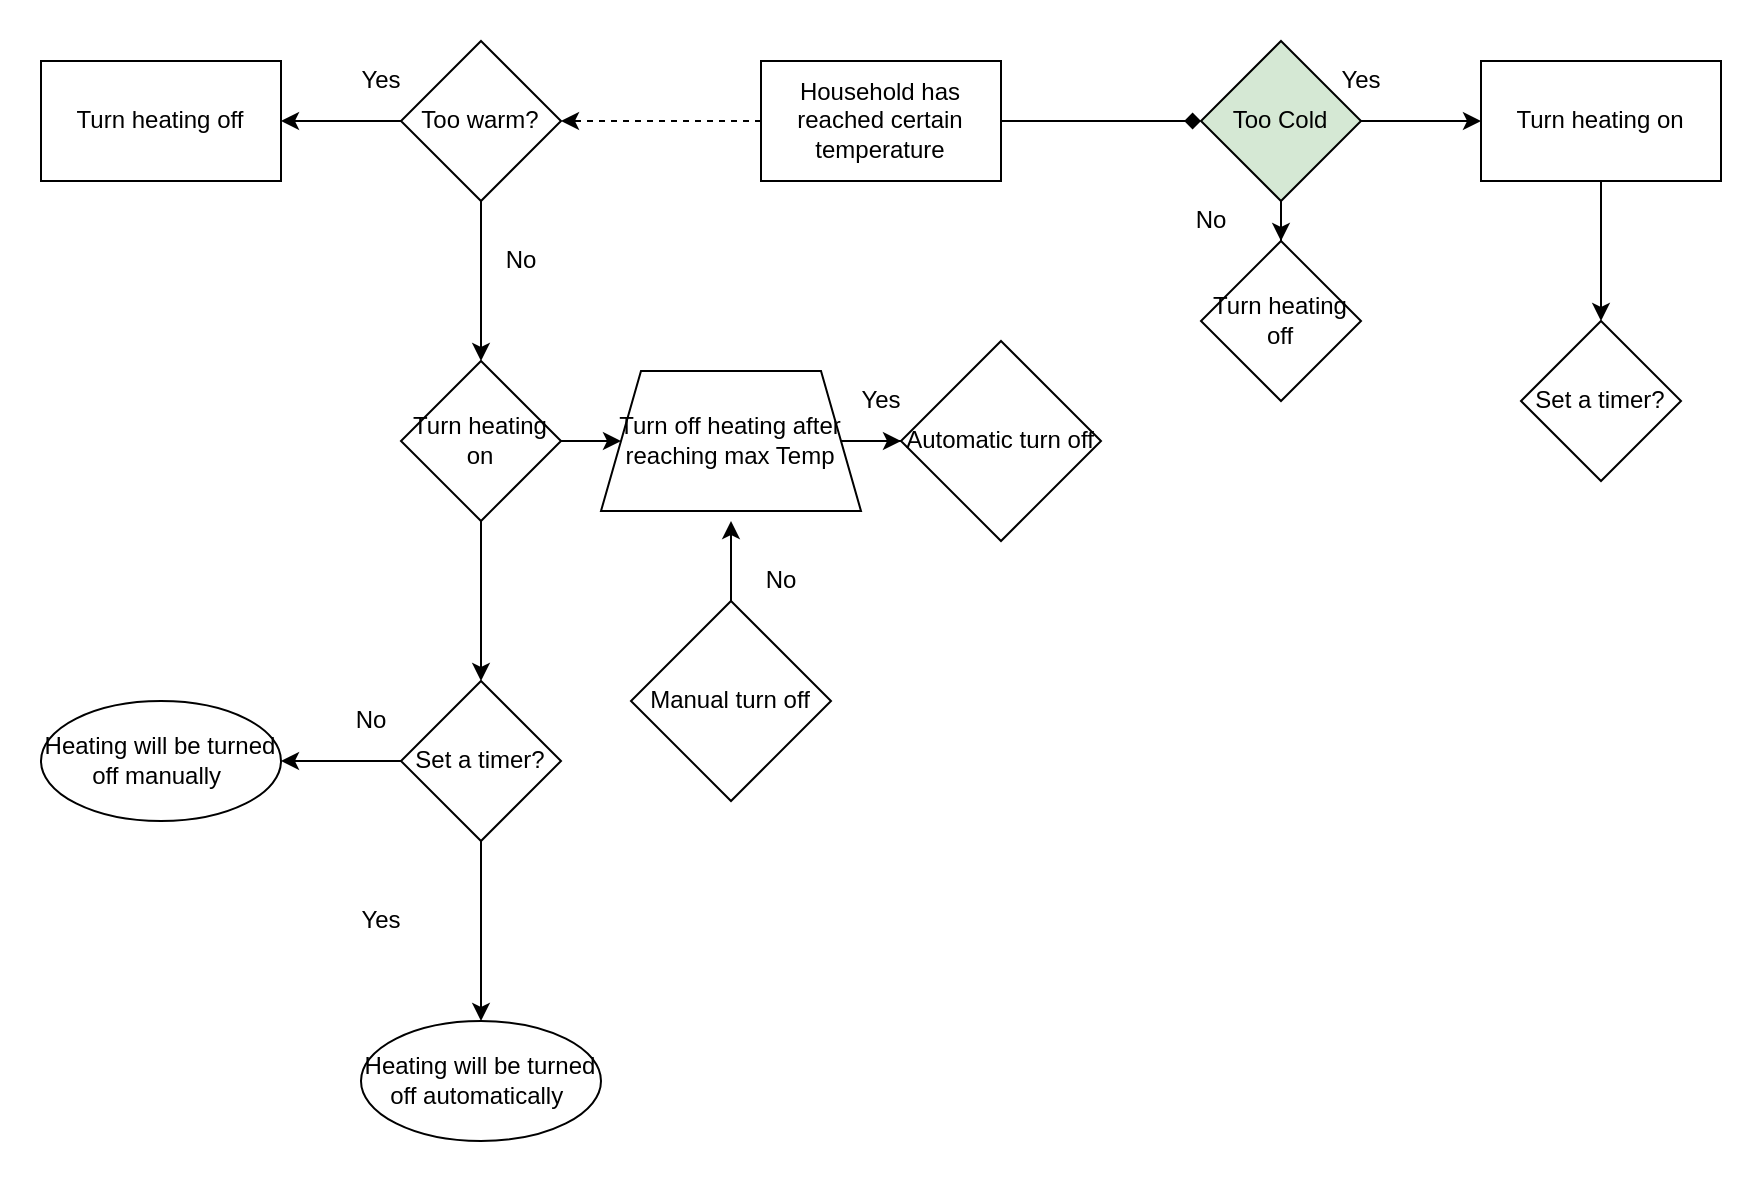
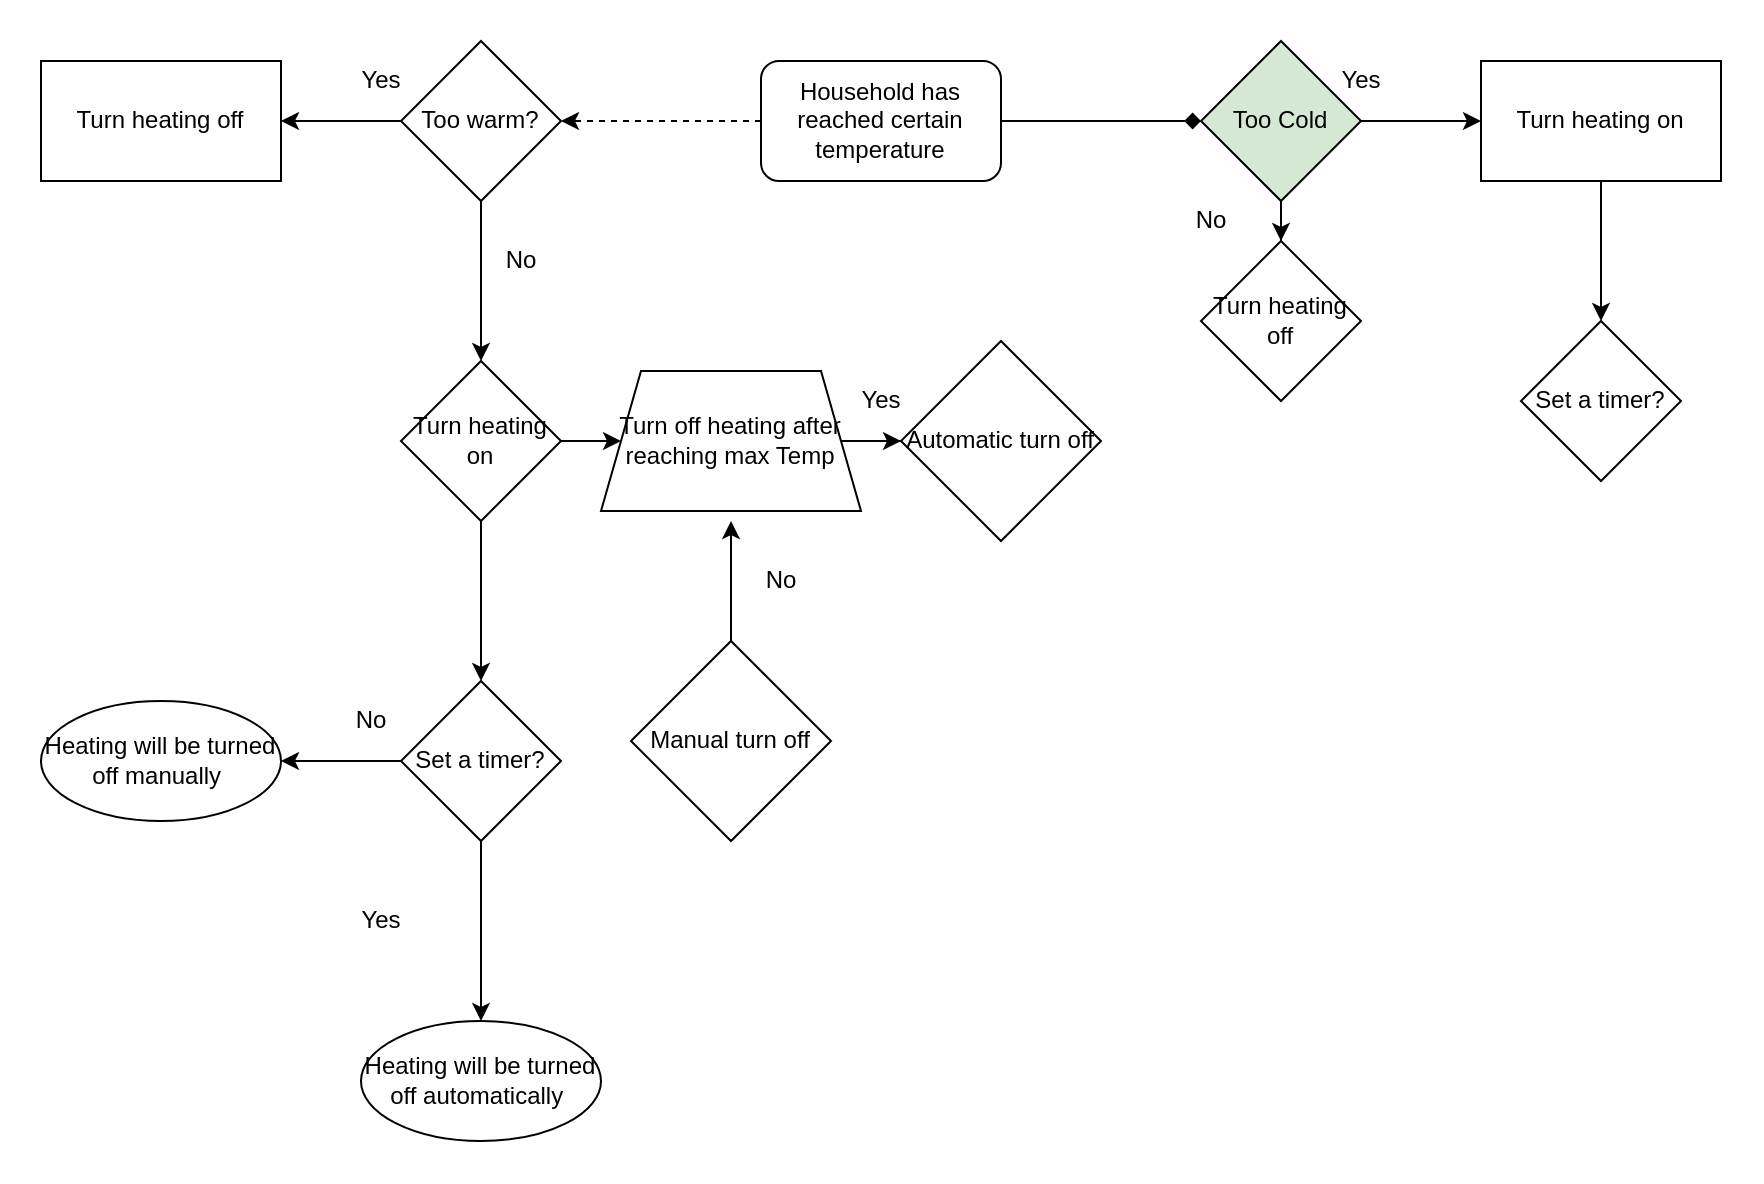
- <mxCell id="4" value="Household has reached certain temperature" style="rounded=0;whiteSpace=wrap;html=1;" vertex="1" parent="1"><mxGeometry x="380" y="30" width="120" height="60" as="geometry" /></mxCell>
+ <mxCell id="4" value="Household has reached certain temperature" style="whiteSpace=wrap;html=1;rounded=1;" vertex="1" parent="1"><mxGeometry x="380" y="30" width="120" height="60" as="geometry" /></mxCell>
- <mxCell id="36" value="Manual turn off" style="rhombus;whiteSpace=wrap;html=1;" vertex="1" parent="1"><mxGeometry x="315" y="300" width="100" height="100" as="geometry" /></mxCell>
+ <mxCell id="36" value="Manual turn off" style="rhombus;whiteSpace=wrap;html=1;" vertex="1" parent="1"><mxGeometry x="315" y="320" width="100" height="100" as="geometry" /></mxCell>
